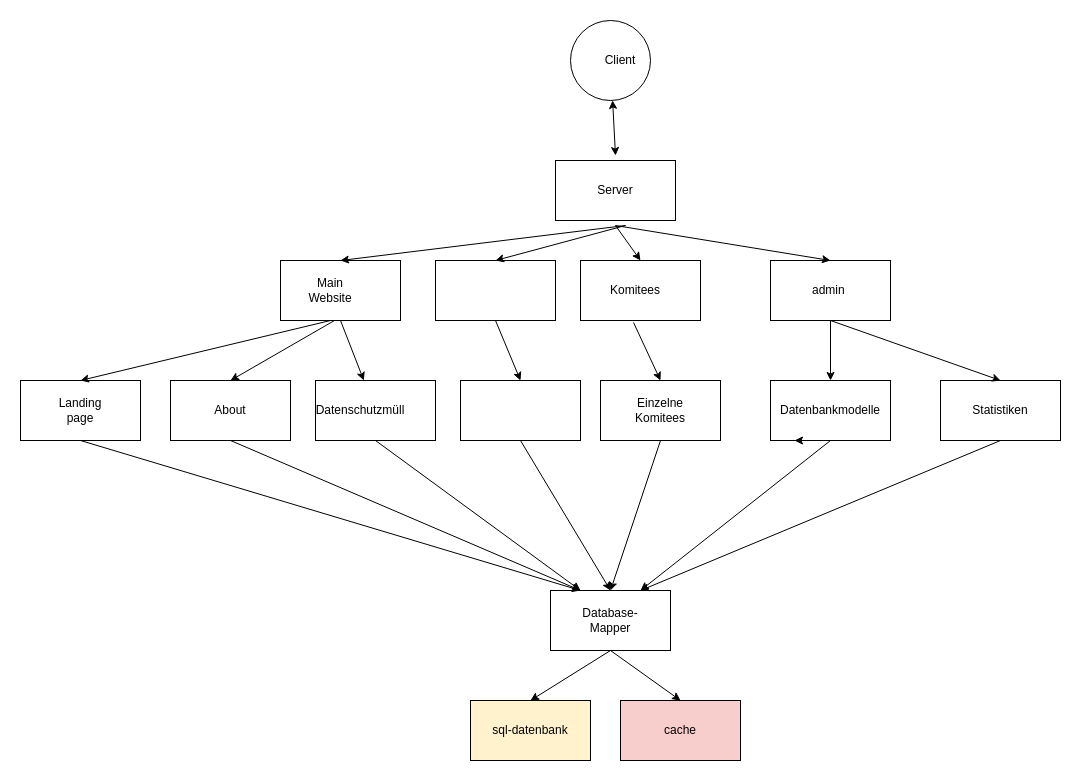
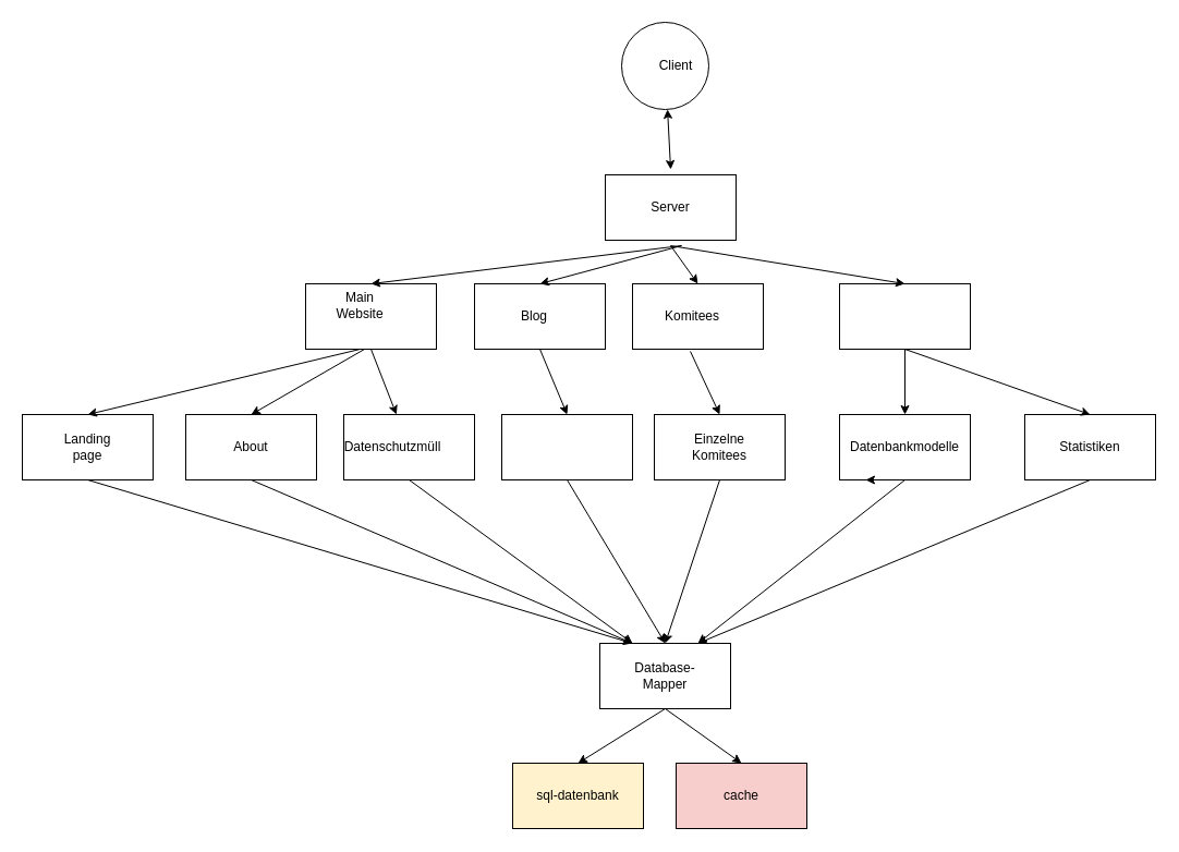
- <mxCell id="8" value="Main Website" style="text;html=1;strokeColor=none;fillColor=none;align=center;verticalAlign=middle;whiteSpace=wrap;rounded=0;" vertex="1" parent="1"><mxGeometry x="310" y="280" width="40" height="20" as="geometry" /></mxCell>
+ <mxCell id="8" value="Main Website" style="text;html=1;strokeColor=none;fillColor=none;align=center;verticalAlign=middle;whiteSpace=wrap;rounded=0;" vertex="1" parent="1"><mxGeometry x="310" y="270" width="40" height="20" as="geometry" /></mxCell>
+ <mxCell id="10" value="Blog" style="text;html=1;strokeColor=none;fillColor=none;align=center;verticalAlign=middle;whiteSpace=wrap;rounded=0;" vertex="1" parent="1"><mxGeometry x="470" y="280" width="40" height="20" as="geometry" /></mxCell>
- <mxCell id="14" value="admin&amp;nbsp;" style="text;html=1;strokeColor=none;fillColor=none;align=center;verticalAlign=middle;whiteSpace=wrap;rounded=0;" vertex="1" parent="1"><mxGeometry x="810" y="280" width="40" height="20" as="geometry" /></mxCell>
